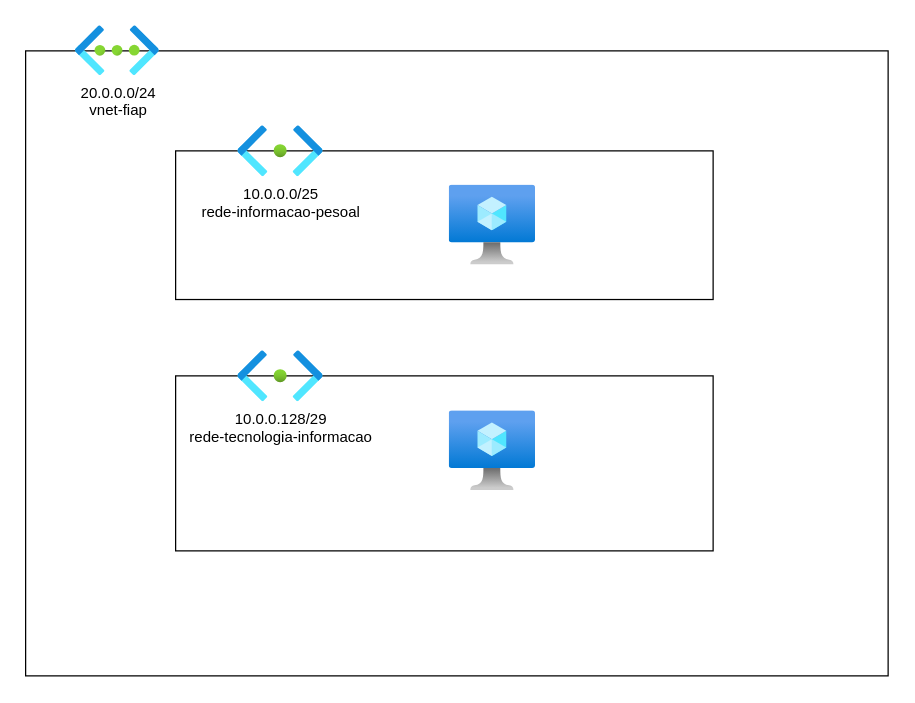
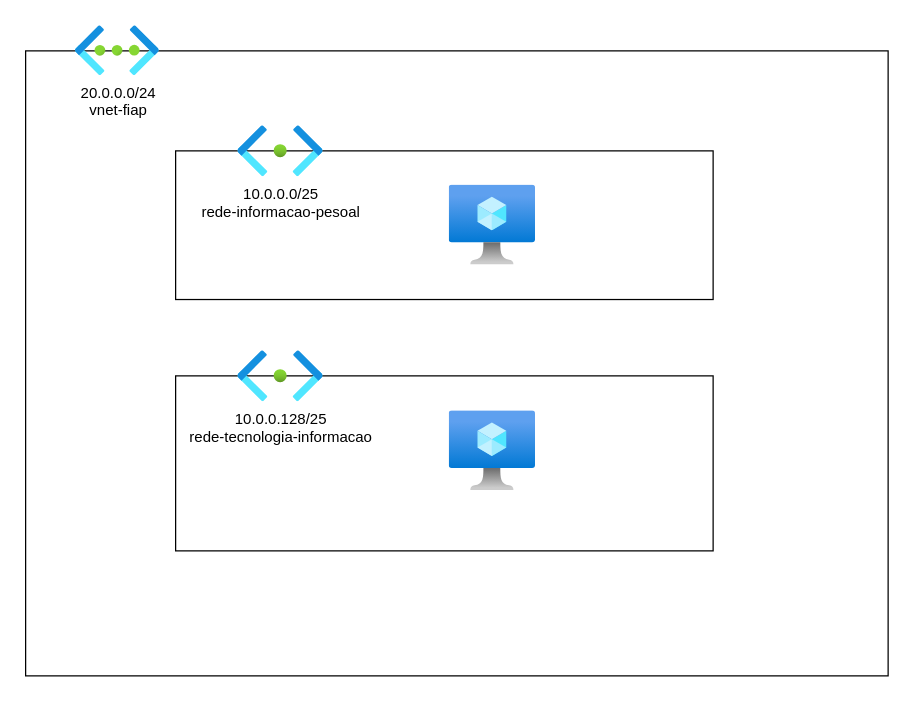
- <mxCell id="7" value="&lt;div&gt;10.0.0.128/29&lt;/div&gt;&lt;div&gt;rede-tecnologia-informacao&lt;/div&gt;&lt;div&gt;&lt;br&gt;&lt;/div&gt;&lt;div&gt;&lt;br&gt;&lt;/div&gt;" style="image;aspect=fixed;html=1;points=[];align=center;fontSize=12;image=img/lib/azure2/networking/Subnet.svg;" vertex="1" parent="1"><mxGeometry x="190" y="280" width="68" height="40.72" as="geometry" /></mxCell>
+ <mxCell id="7" value="&lt;div&gt;10.0.0.128/25&lt;/div&gt;&lt;div&gt;rede-tecnologia-informacao&lt;/div&gt;&lt;div&gt;&lt;br&gt;&lt;/div&gt;&lt;div&gt;&lt;br&gt;&lt;/div&gt;" style="image;aspect=fixed;html=1;points=[];align=center;fontSize=12;image=img/lib/azure2/networking/Subnet.svg;" vertex="1" parent="1"><mxGeometry x="190" y="280" width="68" height="40.72" as="geometry" /></mxCell>
